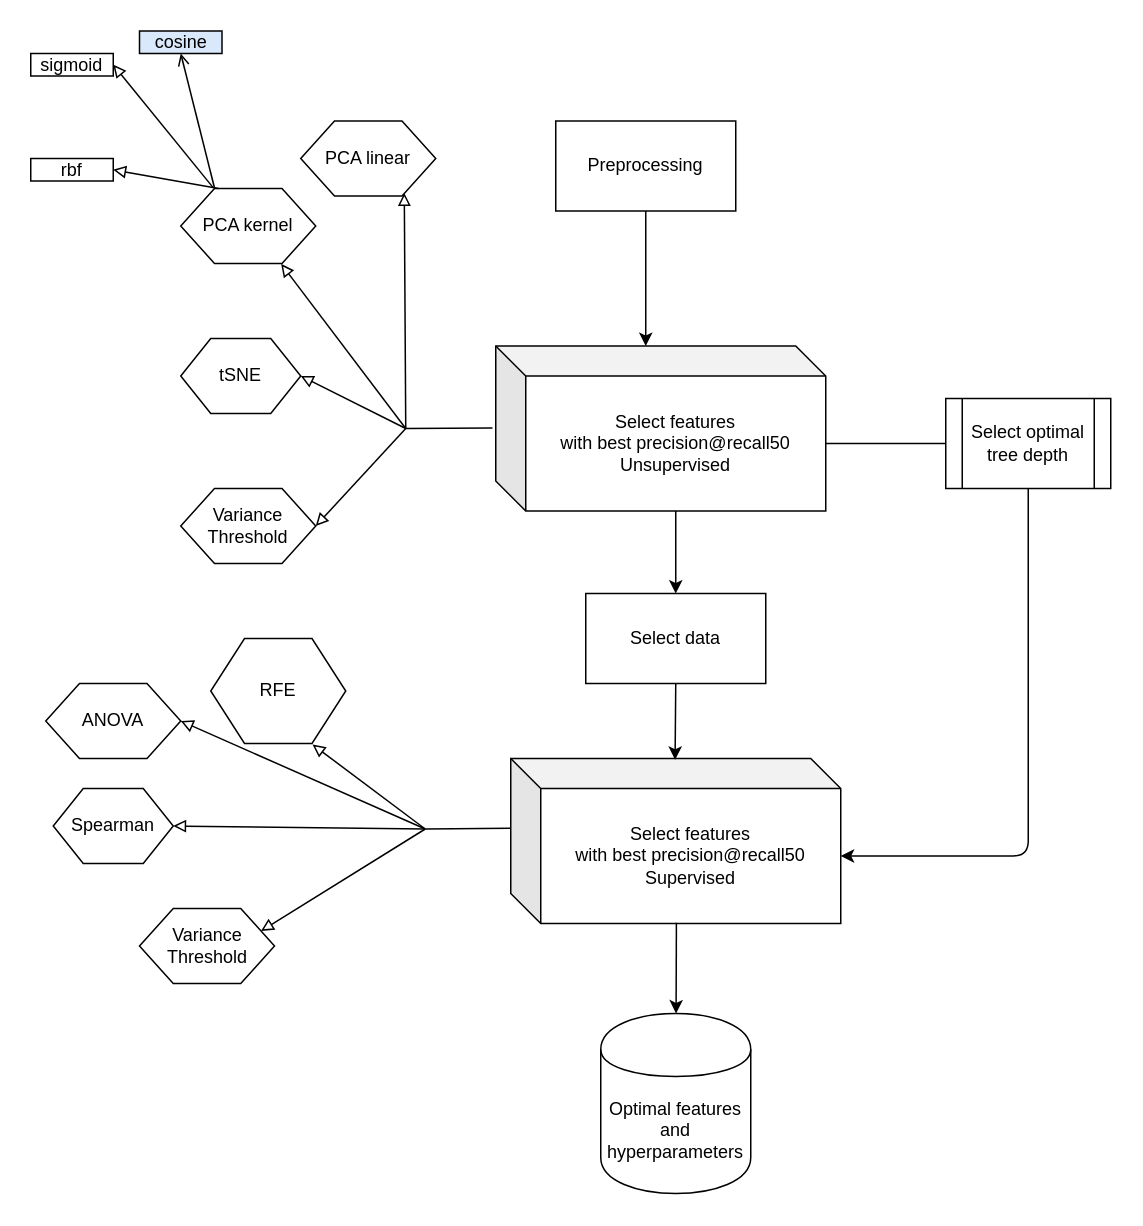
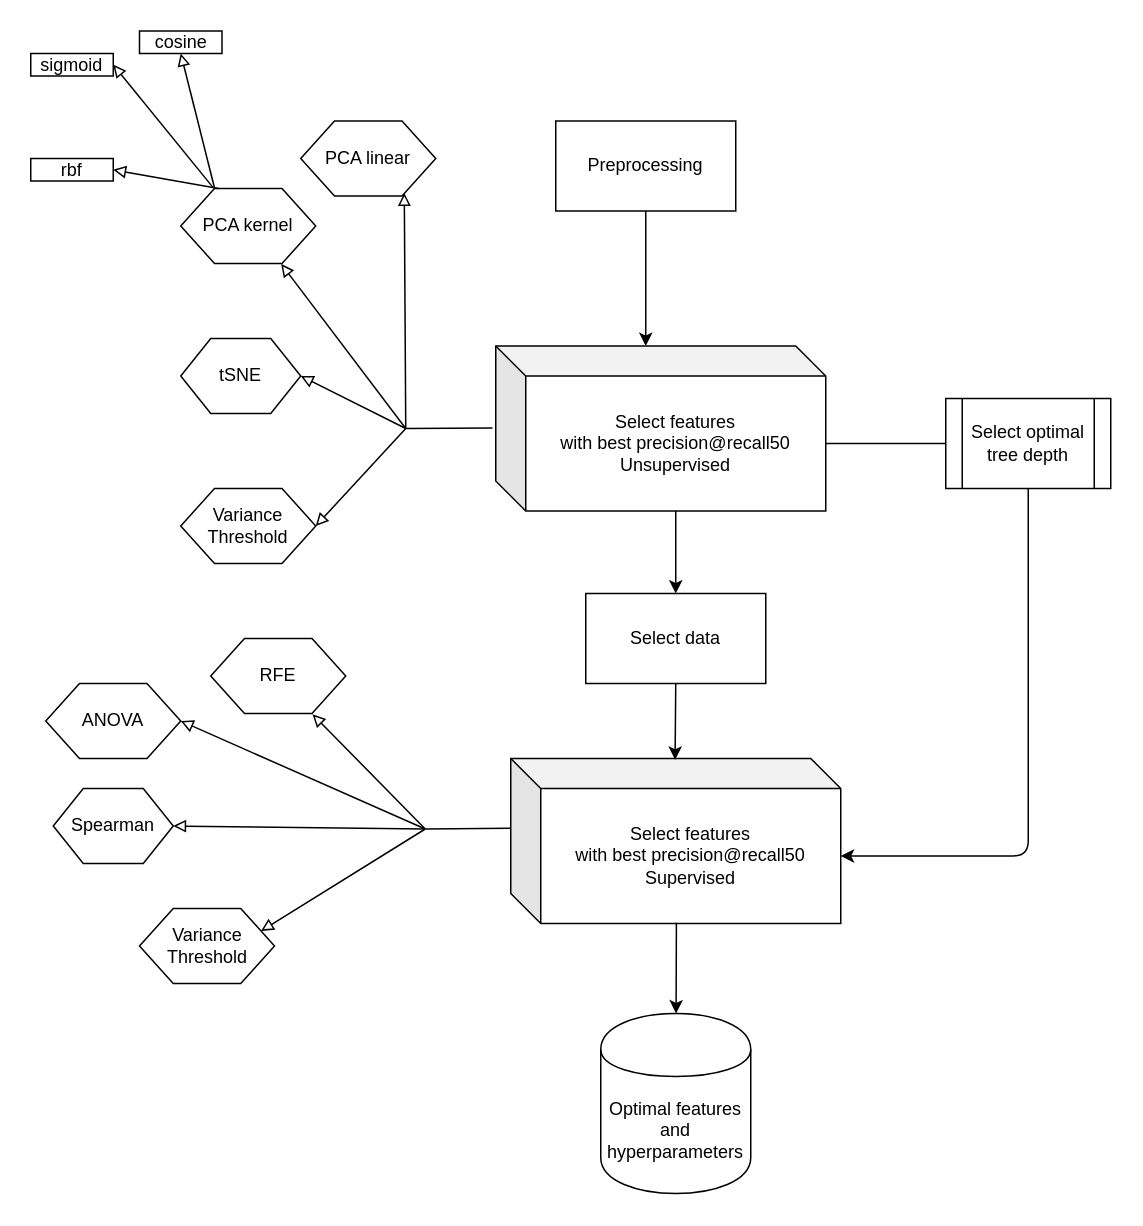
- <mxCell id="25" value="cosine" style="rounded=0;whiteSpace=wrap;html=1;fillColor=#dae8fc;" vertex="1" parent="1"><mxGeometry x="92.5" y="20" width="55" height="15" as="geometry" /></mxCell>
+ <mxCell id="25" value="cosine" style="rounded=0;whiteSpace=wrap;html=1;" vertex="1" parent="1"><mxGeometry x="92.5" y="20" width="55" height="15" as="geometry" /></mxCell>
- <mxCell id="28" value="" style="endArrow=open;html=1;entryX=0.5;entryY=1;entryDx=0;entryDy=0;startArrow=none;startFill=0;endFill=0;exitX=0.252;exitY=0.007;exitDx=0;exitDy=0;exitPerimeter=0;" edge="1" parent="1" source="6" target="25"><mxGeometry width="50" height="50" relative="1" as="geometry"><mxPoint x="220" y="165" as="sourcePoint" /><mxPoint x="136.96" y="55.3" as="targetPoint" /></mxGeometry></mxCell>
+ <mxCell id="28" value="" style="endArrow=block;html=1;entryX=0.5;entryY=1;entryDx=0;entryDy=0;startArrow=none;startFill=0;endFill=0;exitX=0.252;exitY=0.007;exitDx=0;exitDy=0;exitPerimeter=0;" edge="1" parent="1" source="6" target="25"><mxGeometry width="50" height="50" relative="1" as="geometry"><mxPoint x="220" y="165" as="sourcePoint" /><mxPoint x="136.96" y="55.3" as="targetPoint" /></mxGeometry></mxCell>
- <mxCell id="24" value="RFE" style="shape=hexagon;perimeter=hexagonPerimeter2;whiteSpace=wrap;html=1;" vertex="1" parent="1"><mxGeometry x="140" y="425" width="90" height="70" as="geometry" /></mxCell>
+ <mxCell id="24" value="RFE" style="shape=hexagon;perimeter=hexagonPerimeter2;whiteSpace=wrap;html=1;" vertex="1" parent="1"><mxGeometry x="140" y="425" width="90" height="50" as="geometry" /></mxCell>
